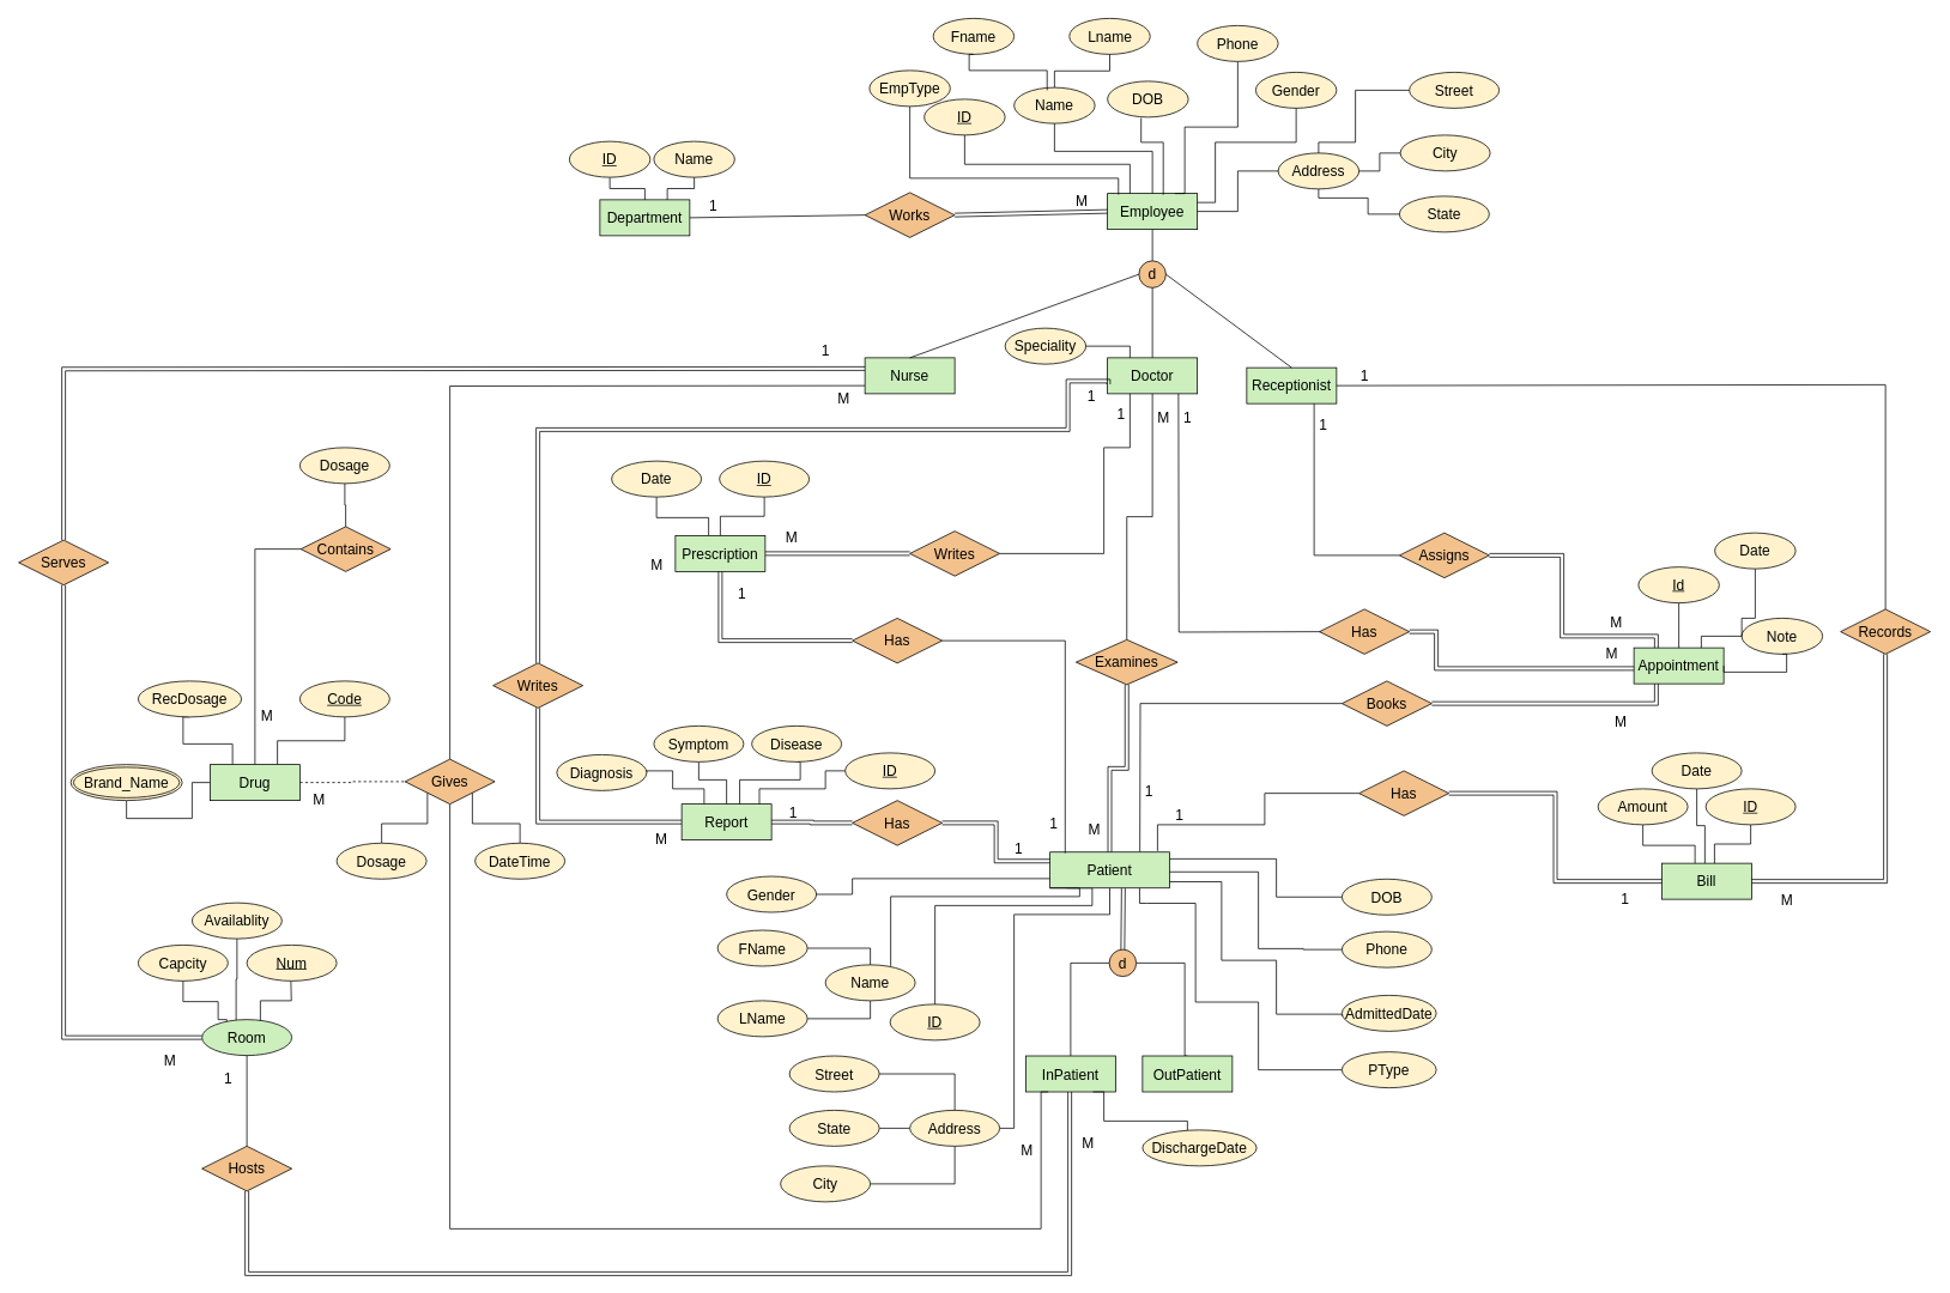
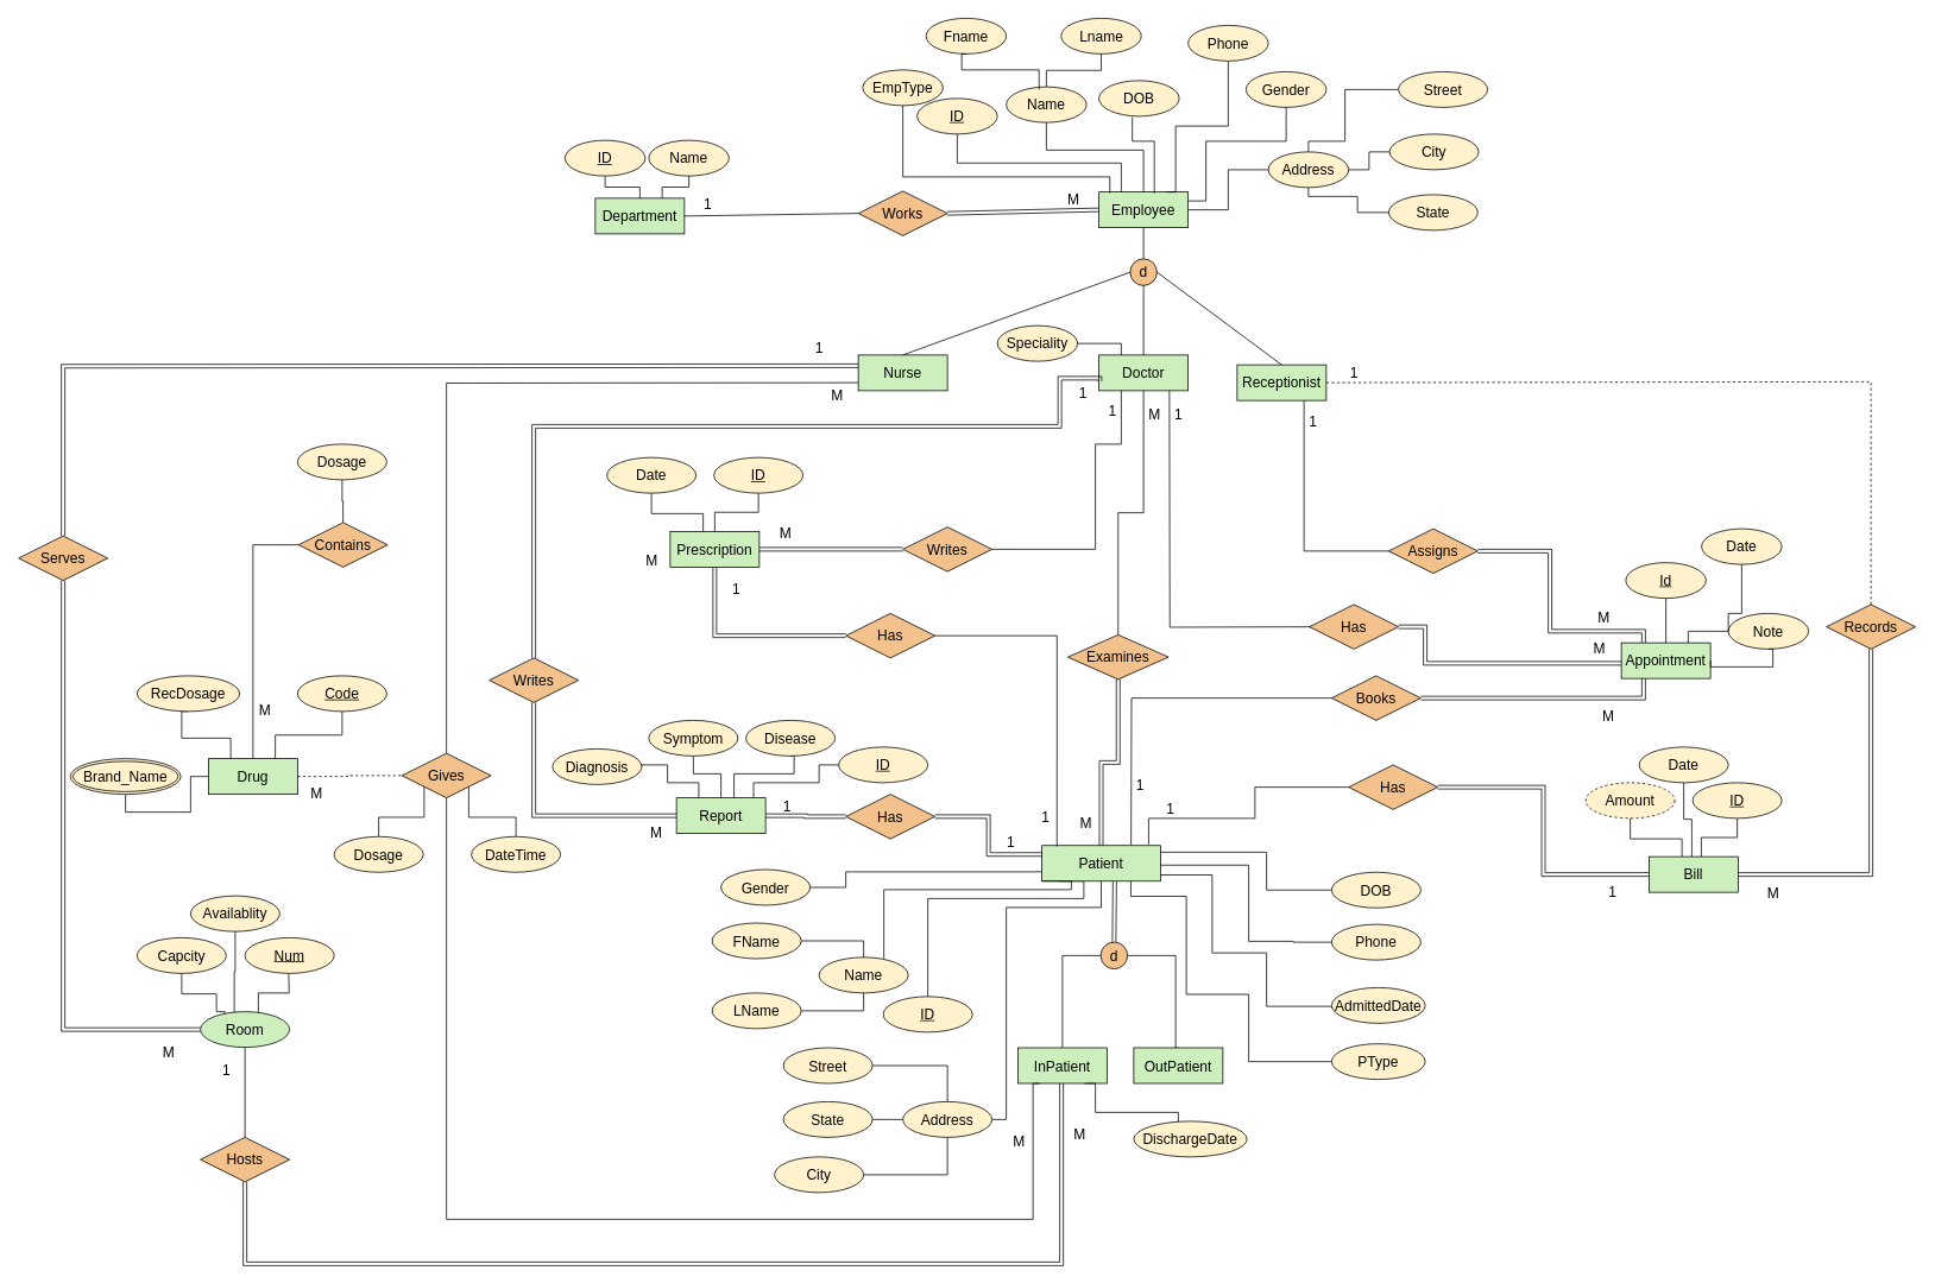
- <mxCell id="136" style="edgeStyle=orthogonalEdgeStyle;rounded=0;orthogonalLoop=1;jettySize=auto;html=1;endArrow=none;endFill=0;entryX=1;entryY=0.5;entryDx=0;entryDy=0;fontSize=16;" parent="1" source="137" target="74" edge="1"><mxGeometry relative="1" as="geometry"><mxPoint x="1487" y="548" as="targetPoint" /><Array as="points"><mxPoint x="2098" y="428" /></Array></mxGeometry></mxCell>
+ <mxCell id="136" style="edgeStyle=orthogonalEdgeStyle;rounded=0;orthogonalLoop=1;jettySize=auto;html=1;endArrow=none;endFill=0;entryX=1;entryY=0.5;entryDx=0;entryDy=0;fontSize=16;dashed=1;" parent="1" source="137" target="74" edge="1"><mxGeometry relative="1" as="geometry"><mxPoint x="1487" y="548" as="targetPoint" /><Array as="points"><mxPoint x="2098" y="428" /></Array></mxGeometry></mxCell>
- <mxCell id="46" value="Amount" style="ellipse;whiteSpace=wrap;html=1;align=center;fontSize=16;fillColor=#FFF2CC;" parent="1" vertex="1"><mxGeometry x="1778" y="878" width="100" height="40" as="geometry" /></mxCell>
+ <mxCell id="46" value="Amount" style="ellipse;whiteSpace=wrap;html=1;align=center;fontSize=16;fillColor=#FFF2CC;dashed=1;" parent="1" vertex="1"><mxGeometry x="1778" y="878" width="100" height="40" as="geometry" /></mxCell>
